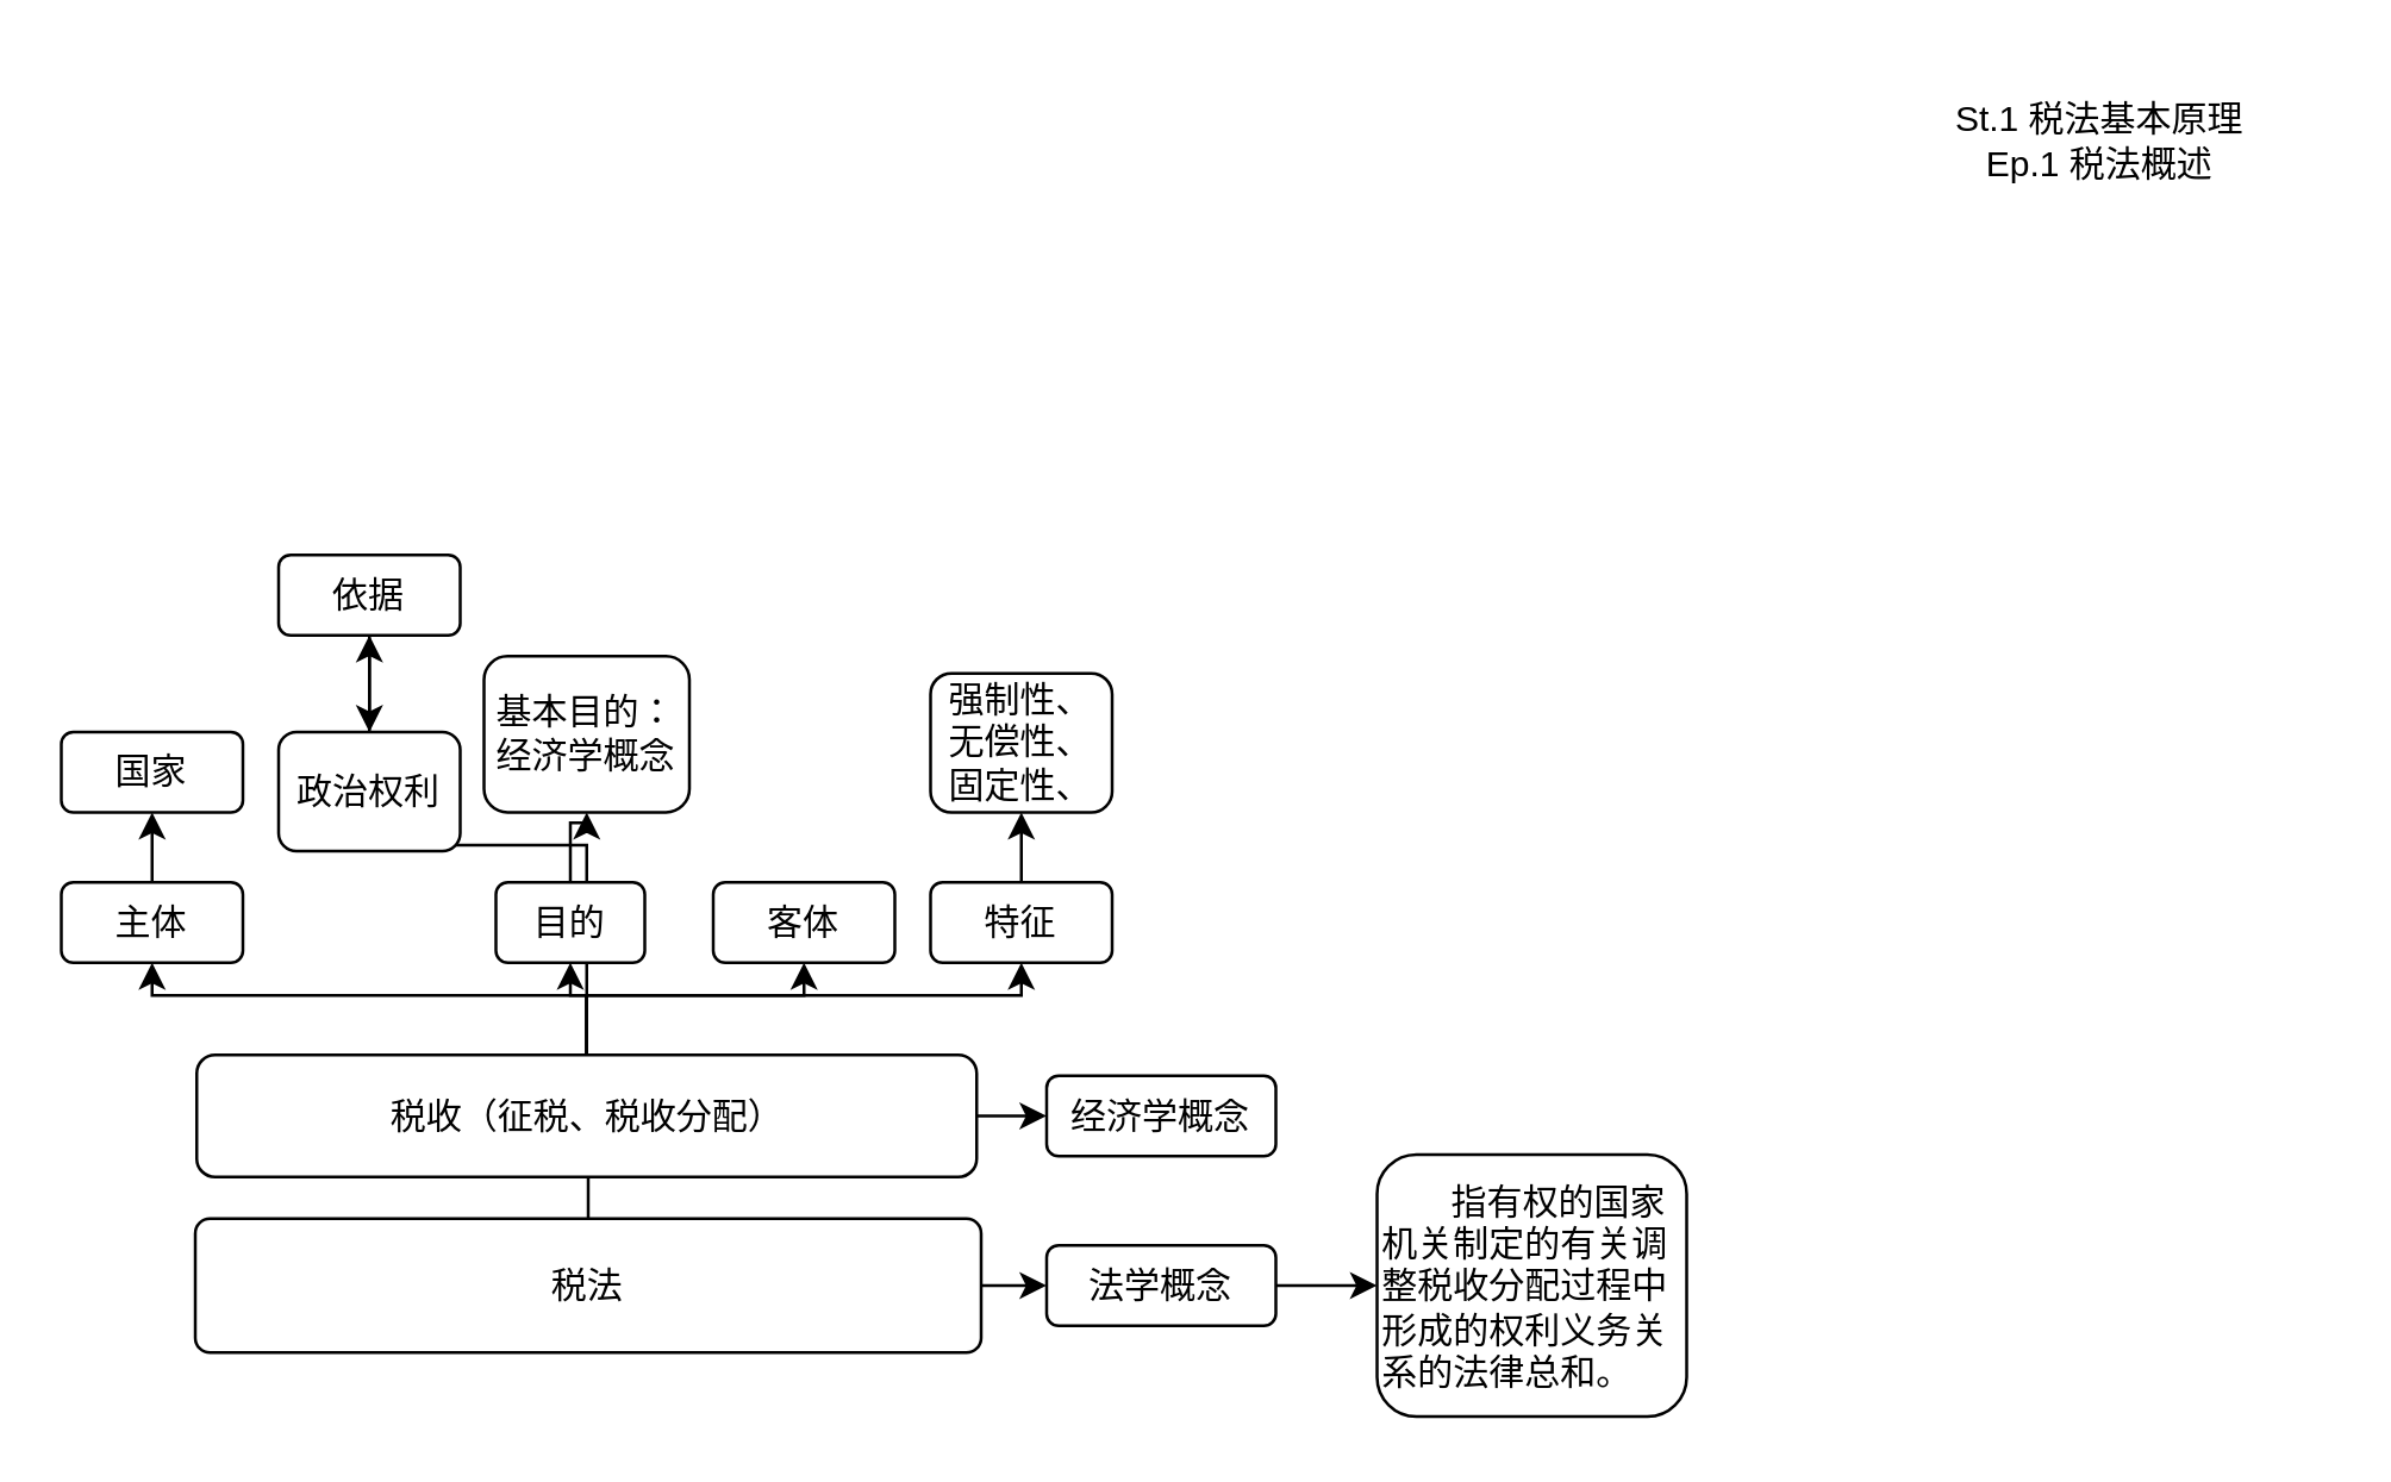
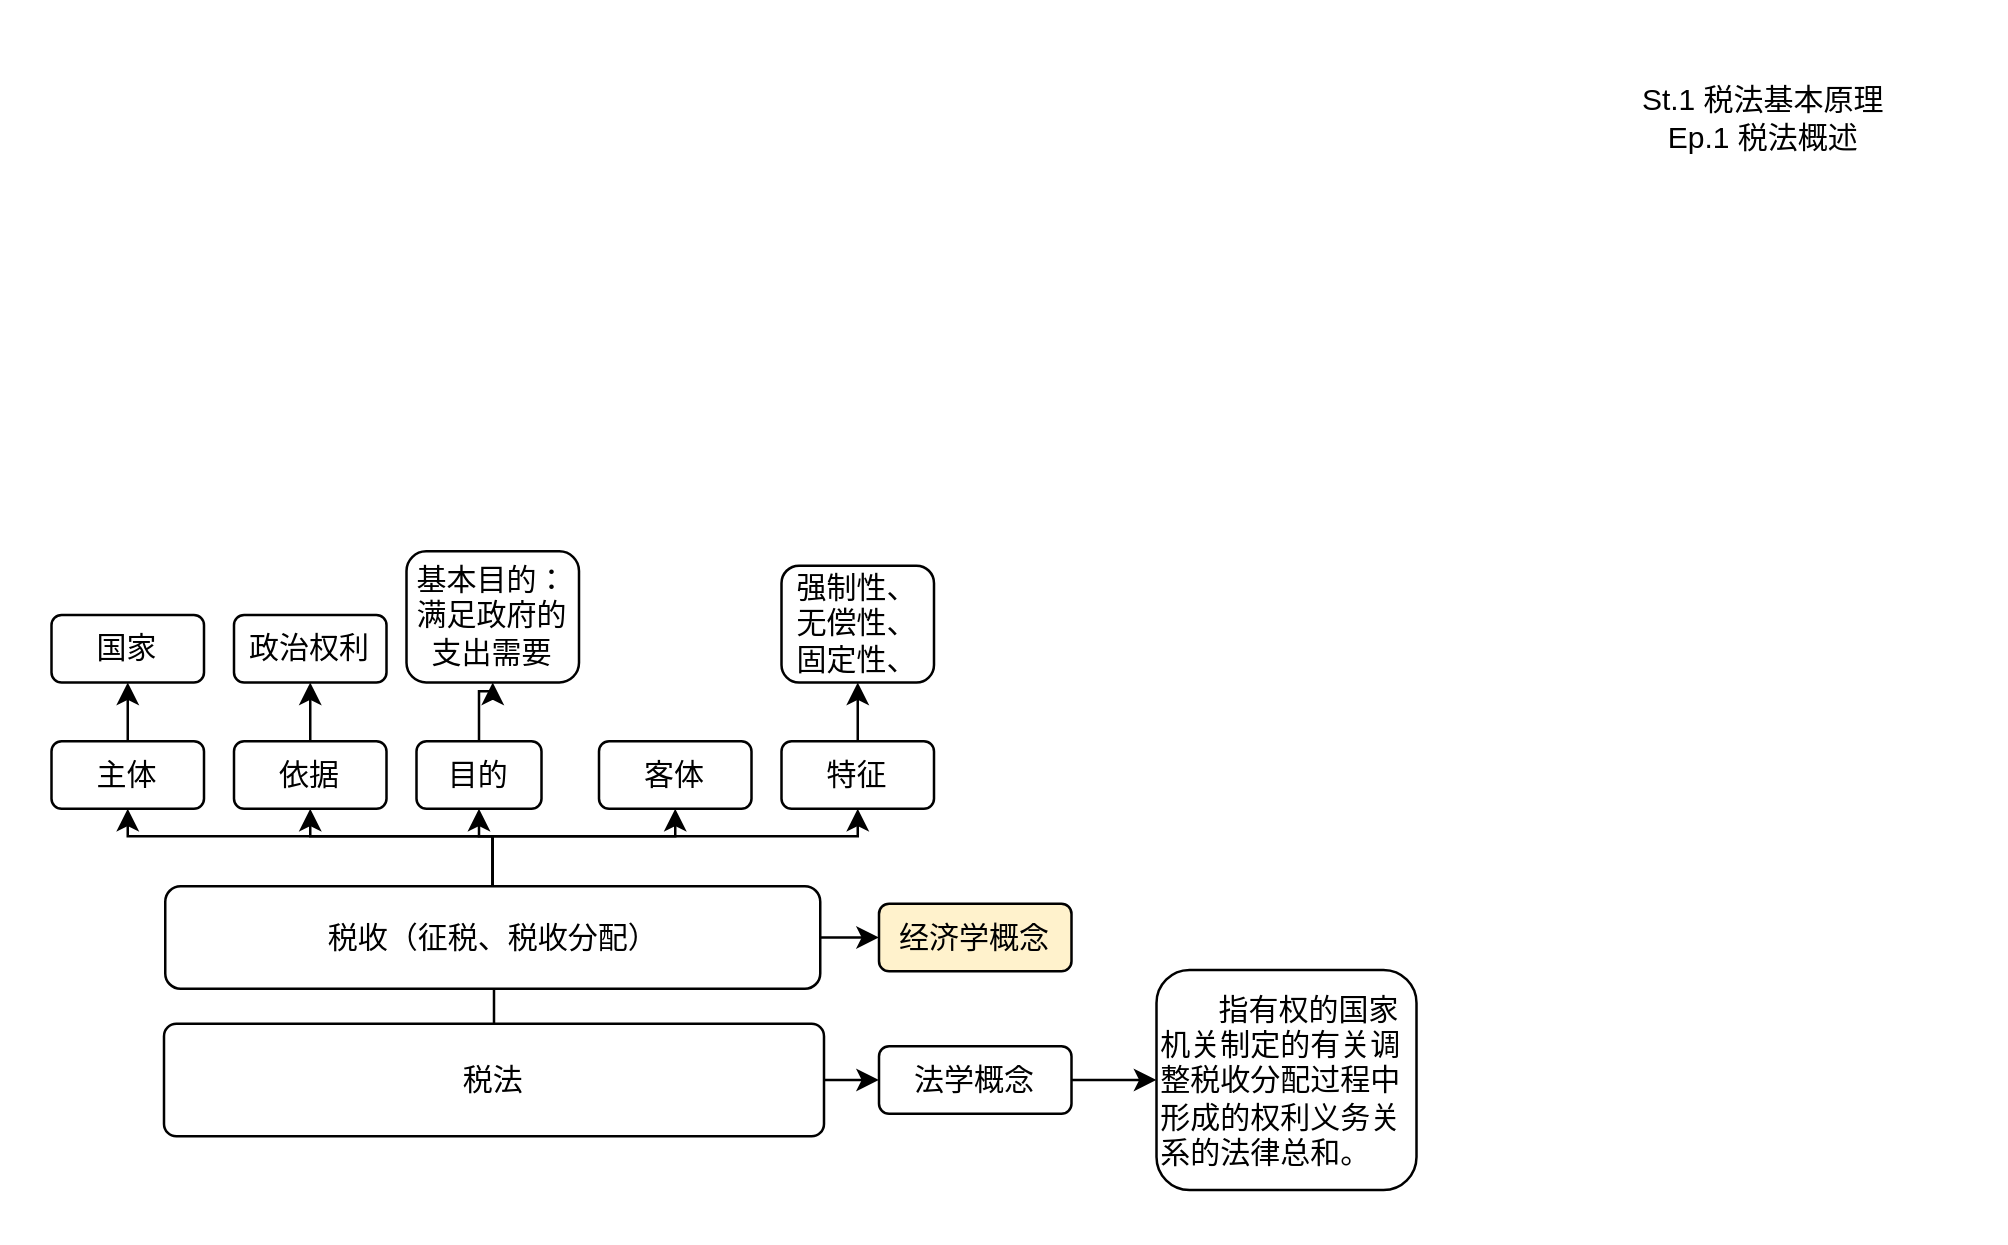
- <mxCell id="16" value="依据" style="rounded=1;whiteSpace=wrap;html=1;" parent="1" vertex="1"><mxGeometry x="93" y="186" width="61" height="27" as="geometry" /></mxCell>
+ <mxCell id="16" value="依据" style="rounded=1;whiteSpace=wrap;html=1;" parent="1" vertex="1"><mxGeometry x="93" y="296" width="61" height="27" as="geometry" /></mxCell>
- <mxCell id="24" value="基本目的：&lt;br&gt;经济学概念" style="rounded=1;whiteSpace=wrap;html=1;" parent="1" vertex="1"><mxGeometry x="162" y="220" width="69" height="52.5" as="geometry" /></mxCell>
+ <mxCell id="24" value="基本目的：&lt;br&gt;满足政府的支出需要" style="rounded=1;whiteSpace=wrap;html=1;" parent="1" vertex="1"><mxGeometry x="162" y="220" width="69" height="52.5" as="geometry" /></mxCell>
- <mxCell id="23" value="政治权利" style="rounded=1;whiteSpace=wrap;html=1;" parent="1" vertex="1"><mxGeometry x="93" y="245.5" width="61" height="40" as="geometry" /></mxCell>
+ <mxCell id="23" value="政治权利" style="rounded=1;whiteSpace=wrap;html=1;" parent="1" vertex="1"><mxGeometry x="93" y="245.5" width="61" height="27" as="geometry" /></mxCell>
- <mxCell id="26" value="经济学概念" style="rounded=1;whiteSpace=wrap;html=1;" parent="1" vertex="1"><mxGeometry x="351" y="361" width="77" height="27" as="geometry" /></mxCell>
+ <mxCell id="26" value="经济学概念" style="rounded=1;whiteSpace=wrap;html=1;fillColor=#fff2cc;" parent="1" vertex="1"><mxGeometry x="351" y="361" width="77" height="27" as="geometry" /></mxCell>
